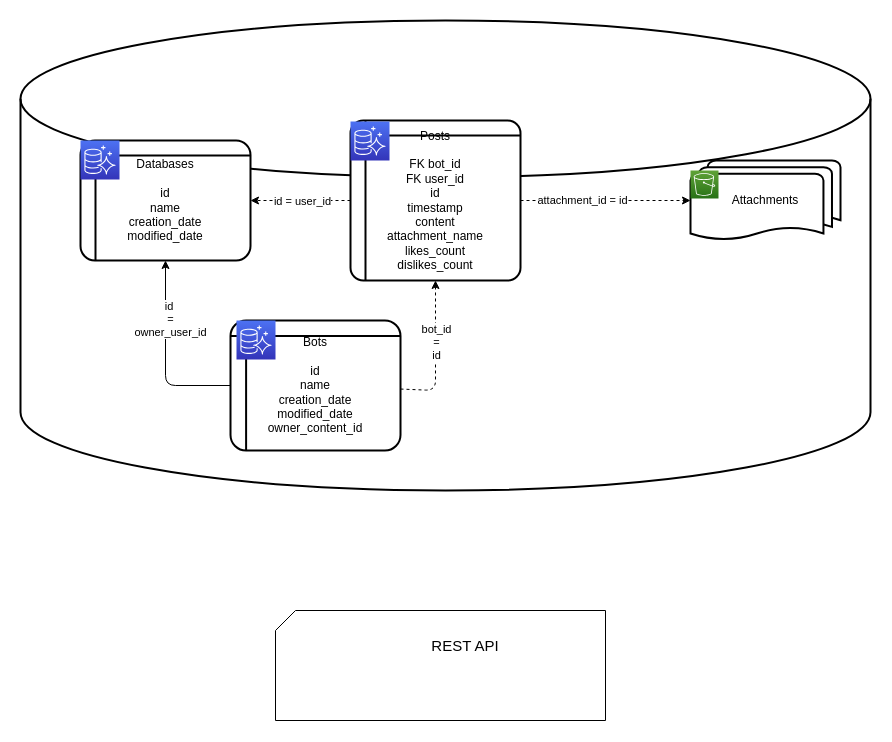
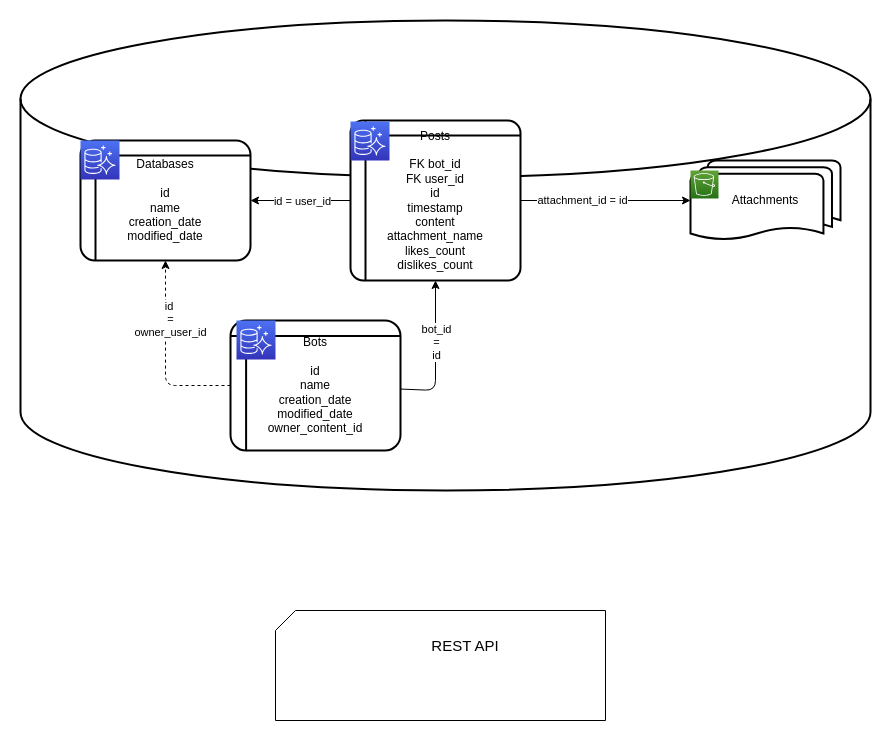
- <mxCell id="5" style="edgeStyle=none;html=1;entryX=1;entryY=0.5;entryDx=0;entryDy=0;entryPerimeter=0;dashed=1;" edge="1" parent="1" source="19" target="22"><mxGeometry relative="1" as="geometry" /></mxCell>
+ <mxCell id="5" style="edgeStyle=none;html=1;entryX=1;entryY=0.5;entryDx=0;entryDy=0;entryPerimeter=0;" edge="1" parent="1" source="19" target="22"><mxGeometry relative="1" as="geometry" /></mxCell>
- <mxCell id="3" style="edgeStyle=none;html=1;entryX=0;entryY=0.5;entryDx=0;entryDy=0;entryPerimeter=0;dashed=1;" parent="1" source="19" target="16" edge="1"><mxGeometry relative="1" as="geometry" /></mxCell>
+ <mxCell id="3" style="edgeStyle=none;html=1;entryX=0;entryY=0.5;entryDx=0;entryDy=0;entryPerimeter=0;" parent="1" source="19" target="16" edge="1"><mxGeometry relative="1" as="geometry" /></mxCell>
- <mxCell id="7" value="id&amp;nbsp;&lt;br&gt;=&lt;br&gt;owner_user_id" style="edgeStyle=none;html=1;entryX=0.5;entryY=1;entryDx=0;entryDy=0;entryPerimeter=0;" edge="1" parent="1" source="10" target="22"><mxGeometry x="0.368" y="-5" relative="1" as="geometry"><Array as="points"><mxPoint x="165" y="385" /></Array><mxPoint y="-1" as="offset" /></mxGeometry></mxCell>
+ <mxCell id="7" value="id&amp;nbsp;&lt;br&gt;=&lt;br&gt;owner_user_id" style="edgeStyle=none;html=1;entryX=0.5;entryY=1;entryDx=0;entryDy=0;entryPerimeter=0;dashed=1;" edge="1" parent="1" source="10" target="22"><mxGeometry x="0.368" y="-5" relative="1" as="geometry"><Array as="points"><mxPoint x="165" y="385" /></Array><mxPoint y="-1" as="offset" /></mxGeometry></mxCell>
- <mxCell id="8" style="edgeStyle=none;html=1;entryX=0.5;entryY=1;entryDx=0;entryDy=0;dashed=1;" edge="1" parent="1" source="10" target="19"><mxGeometry relative="1" as="geometry"><Array as="points"><mxPoint x="435" y="390" /></Array></mxGeometry></mxCell>
+ <mxCell id="8" style="edgeStyle=none;html=1;entryX=0.5;entryY=1;entryDx=0;entryDy=0;" edge="1" parent="1" source="10" target="19"><mxGeometry relative="1" as="geometry"><Array as="points"><mxPoint x="435" y="390" /></Array></mxGeometry></mxCell>
